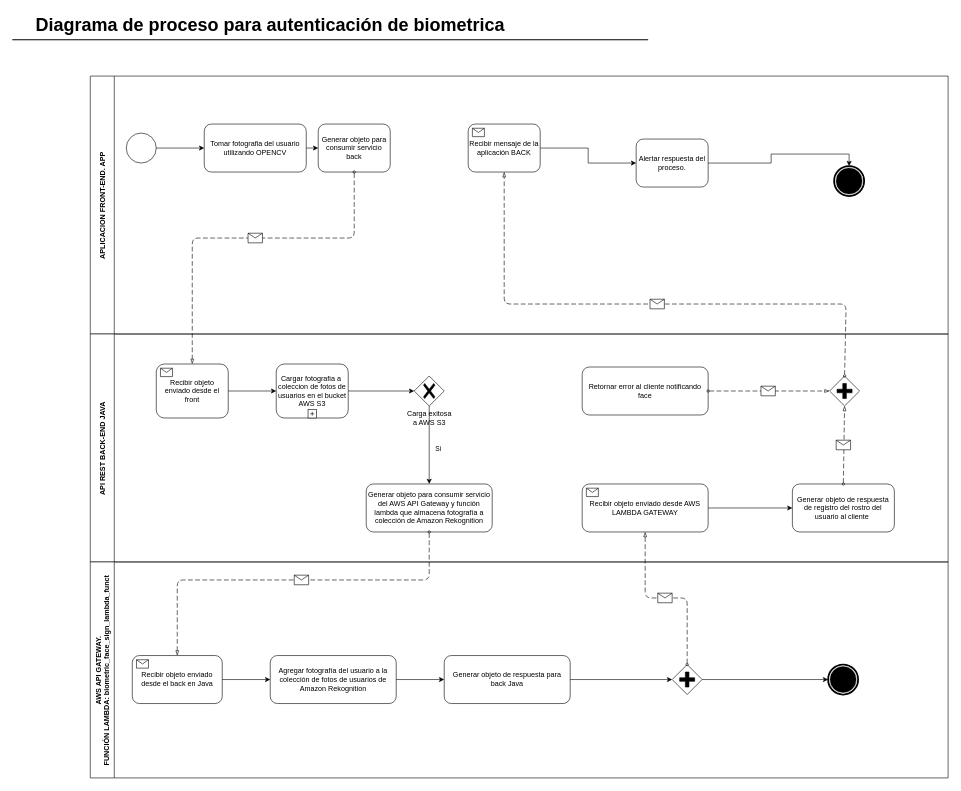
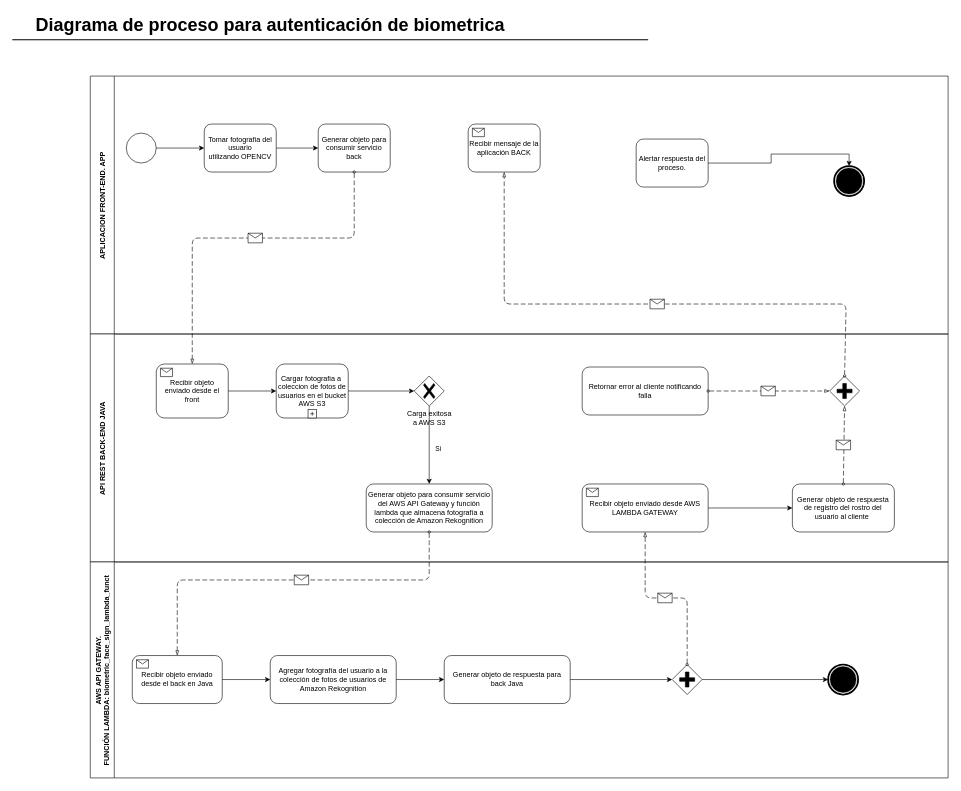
- <mxCell id="34" value="Tomar fotografia del usuario&lt;br&gt;&amp;nbsp;utilizando OPENCV&amp;nbsp;" style="shape=ext;rounded=1;html=1;whiteSpace=wrap;" vertex="1" parent="6"><mxGeometry x="190" y="80" width="170" height="80" as="geometry" /></mxCell>
+ <mxCell id="34" value="Tomar fotografia del usuario&lt;br&gt;&amp;nbsp;utilizando OPENCV&amp;nbsp;" style="shape=ext;rounded=1;html=1;whiteSpace=wrap;" vertex="1" parent="6"><mxGeometry x="190" y="80" width="120" height="80" as="geometry" /></mxCell>
- <mxCell id="5" style="edgeStyle=orthogonalEdgeStyle;rounded=0;html=1;jettySize=auto;orthogonalLoop=1;entryX=0;entryY=0.5;entryDx=0;entryDy=0;" edge="1" parent="1" source="2" target="31"><mxGeometry relative="1" as="geometry"><mxPoint x="970" y="246" as="targetPoint" /></mxGeometry></mxCell>
- <mxCell id="17" value="Retornar error al cliente notificando face" style="shape=ext;rounded=1;html=1;whiteSpace=wrap;" vertex="1" parent="8"><mxGeometry x="820" y="55" width="210" height="80" as="geometry" /></mxCell>
+ <mxCell id="17" value="Retornar error al cliente notificando falla" style="shape=ext;rounded=1;html=1;whiteSpace=wrap;" vertex="1" parent="8"><mxGeometry x="820" y="55" width="210" height="80" as="geometry" /></mxCell>
